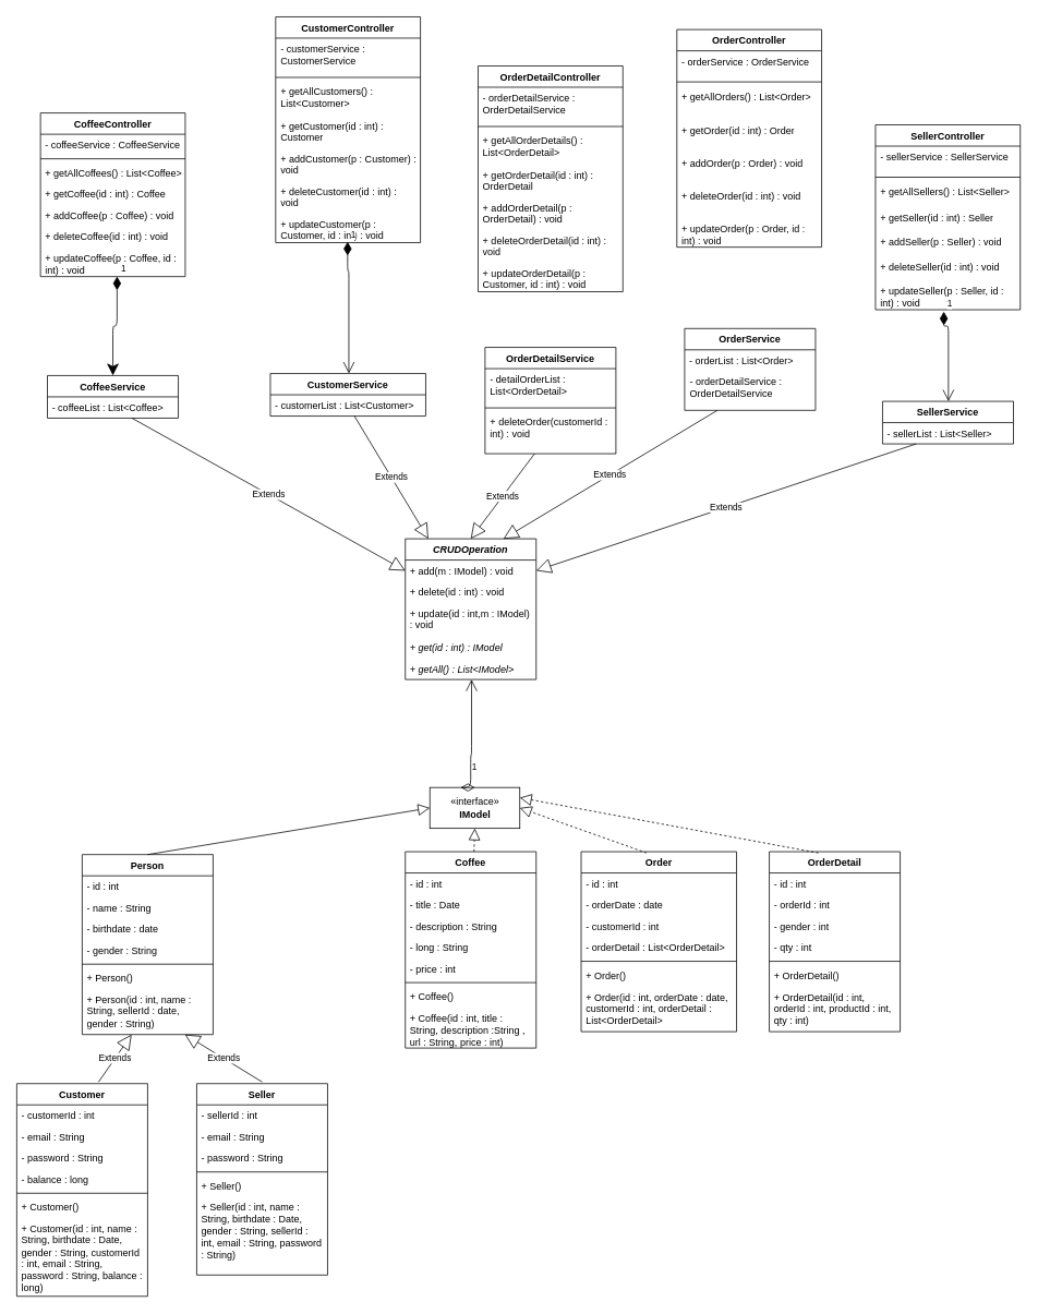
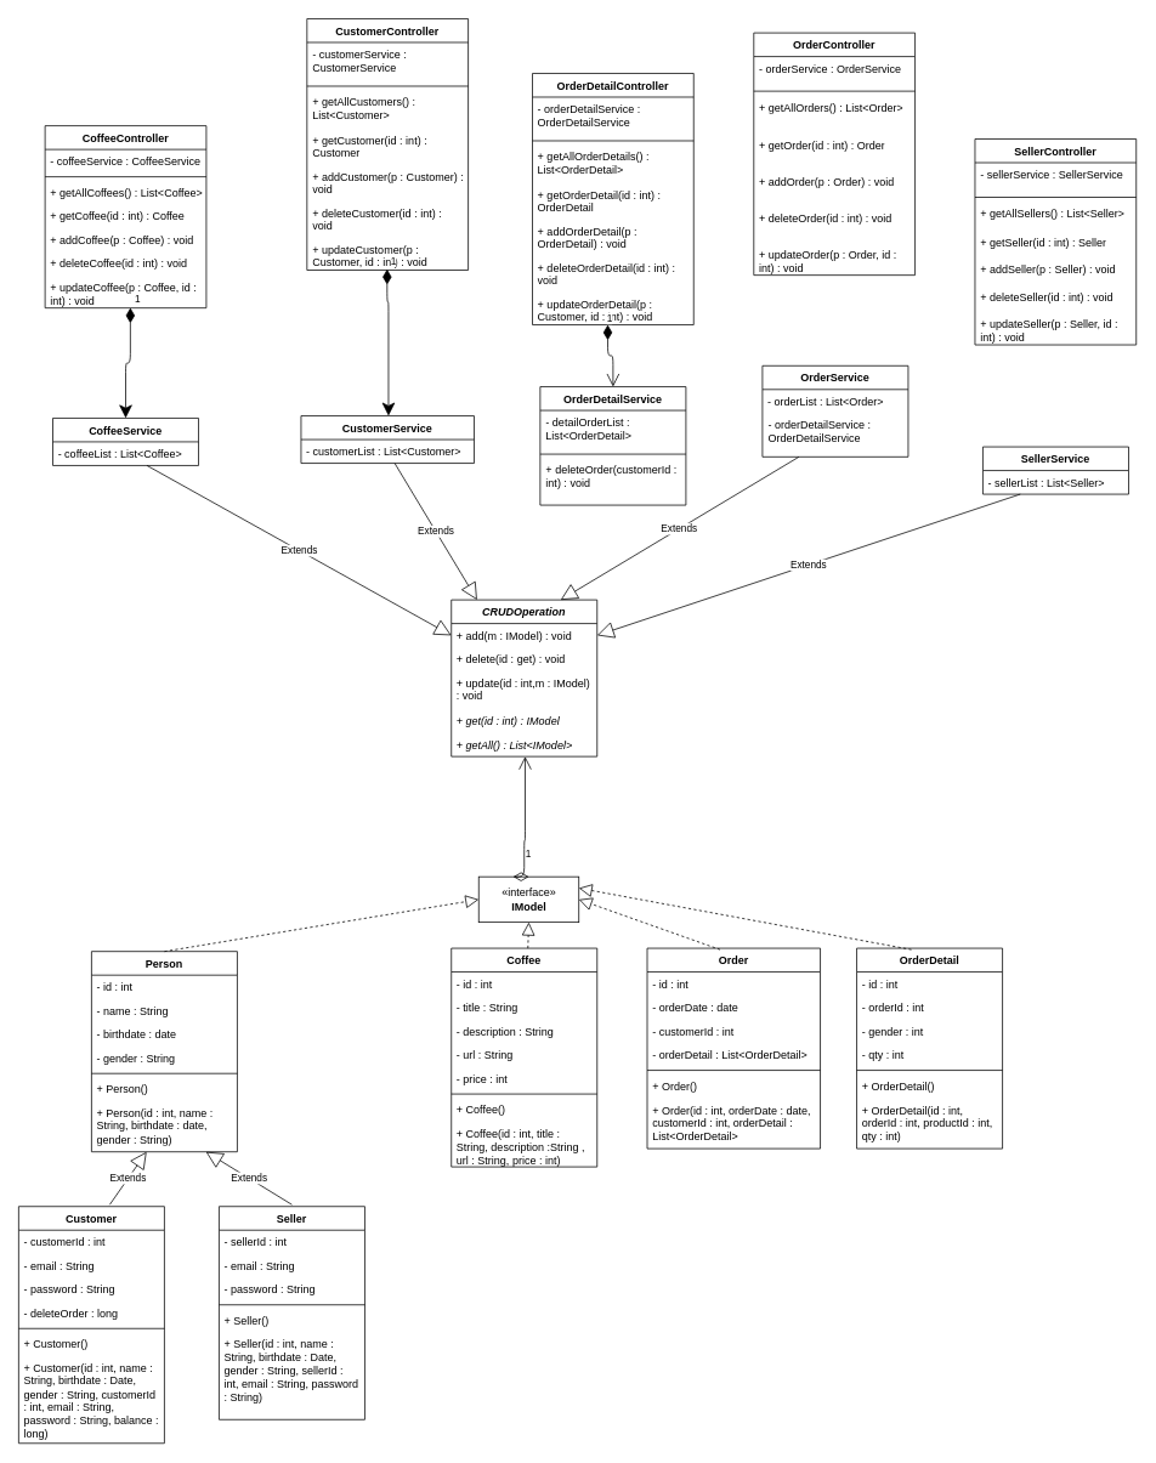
+ <mxCell id="122" value="1" style="endArrow=open;html=1;endSize=12;startArrow=diamondThin;startSize=14;startFill=1;edgeStyle=orthogonalEdgeStyle;align=left;verticalAlign=bottom;entryX=0.5;entryY=0;entryDx=0;entryDy=0;exitX=0.467;exitY=1;exitDx=0;exitDy=0;exitPerimeter=0;" parent="1" source="99" target="67" edge="1"><mxGeometry x="-0.955" y="-3" relative="1" as="geometry"><mxPoint x="600" y="382" as="sourcePoint" /><mxPoint x="650" y="382" as="targetPoint" /><Array as="points" /><mxPoint as="offset" /></mxGeometry></mxCell>
- <mxCell id="124" value="1" style="endArrow=open;html=1;endSize=12;startArrow=diamondThin;startSize=14;startFill=1;edgeStyle=orthogonalEdgeStyle;align=left;verticalAlign=bottom;exitX=0.472;exitY=1.065;exitDx=0;exitDy=0;exitPerimeter=0;" edge="1" parent="1" source="115" target="74"><mxGeometry x="-1" y="3" relative="1" as="geometry"><mxPoint x="1080" y="442" as="sourcePoint" /><mxPoint x="1240" y="442" as="targetPoint" /><Array as="points"><mxPoint x="1159" y="398" /></Array></mxGeometry></mxCell>
- <mxCell id="125" value="1" style="endArrow=open;html=1;endSize=12;startArrow=diamondThin;startSize=14;startFill=1;edgeStyle=orthogonalEdgeStyle;align=left;verticalAlign=bottom;exitX=0.497;exitY=0.972;exitDx=0;exitDy=0;exitPerimeter=0;" edge="1" parent="1" source="91" target="65"><mxGeometry x="-1" y="3" relative="1" as="geometry"><mxPoint x="330" y="372" as="sourcePoint" /><mxPoint x="490" y="372" as="targetPoint" /><Array as="points"><mxPoint x="426" y="331" /></Array></mxGeometry></mxCell>
+ <mxCell id="125" value="1" style="endArrow=classic;html=1;endSize=12;startArrow=diamondThin;startSize=14;startFill=1;edgeStyle=orthogonalEdgeStyle;align=left;verticalAlign=bottom;exitX=0.497;exitY=0.972;exitDx=0;exitDy=0;exitPerimeter=0;" edge="1" parent="1" source="91" target="65"><mxGeometry x="-1" y="3" relative="1" as="geometry"><mxPoint x="330" y="372" as="sourcePoint" /><mxPoint x="490" y="372" as="targetPoint" /><Array as="points"><mxPoint x="426" y="331" /></Array></mxGeometry></mxCell>
- <mxCell id="118" value="Extends" style="endArrow=block;endSize=16;endFill=0;html=1;entryX=0.5;entryY=0;entryDx=0;entryDy=0;" parent="1" source="70" target="57" edge="1"><mxGeometry width="160" relative="1" as="geometry"><mxPoint x="810" y="702" as="sourcePoint" /><mxPoint x="970" y="702" as="targetPoint" /></mxGeometry></mxCell>
- <mxCell id="59" value="+ delete(id : int) : void" style="text;strokeColor=none;fillColor=none;align=left;verticalAlign=top;spacingLeft=4;spacingRight=4;overflow=hidden;rotatable=0;points=[[0,0.5],[1,0.5]];portConstraint=eastwest;" parent="57" vertex="1"><mxGeometry y="52" width="160" height="26" as="geometry" /></mxCell>
+ <mxCell id="59" value="+ delete(id : get) : void" style="text;strokeColor=none;fillColor=none;align=left;verticalAlign=top;spacingLeft=4;spacingRight=4;overflow=hidden;rotatable=0;points=[[0,0.5],[1,0.5]];portConstraint=eastwest;" parent="57" vertex="1"><mxGeometry y="52" width="160" height="26" as="geometry" /></mxCell>
- <mxCell id="55" value="" style="endArrow=block;dashed=0;endFill=0;endSize=12;html=1;exitX=0.5;exitY=0;exitDx=0;exitDy=0;entryX=0;entryY=0.5;entryDx=0;entryDy=0;" parent="1" source="39" target="20" edge="1"><mxGeometry width="160" relative="1" as="geometry"><mxPoint x="270" y="982" as="sourcePoint" /><mxPoint x="430" y="982" as="targetPoint" /></mxGeometry></mxCell>
+ <mxCell id="55" value="" style="endArrow=block;dashed=1;endFill=0;endSize=12;html=1;exitX=0.5;exitY=0;exitDx=0;exitDy=0;entryX=0;entryY=0.5;entryDx=0;entryDy=0;" parent="1" source="39" target="20" edge="1"><mxGeometry width="160" relative="1" as="geometry"><mxPoint x="270" y="982" as="sourcePoint" /><mxPoint x="430" y="982" as="targetPoint" /></mxGeometry></mxCell>
- <mxCell id="4" value="- title : Date" style="text;strokeColor=none;fillColor=none;align=left;verticalAlign=top;spacingLeft=4;spacingRight=4;overflow=hidden;rotatable=0;points=[[0,0.5],[1,0.5]];portConstraint=eastwest;" parent="2" vertex="1"><mxGeometry y="52" width="160" height="26" as="geometry" /></mxCell>
+ <mxCell id="4" value="- title : String" style="text;strokeColor=none;fillColor=none;align=left;verticalAlign=top;spacingLeft=4;spacingRight=4;overflow=hidden;rotatable=0;points=[[0,0.5],[1,0.5]];portConstraint=eastwest;" parent="2" vertex="1"><mxGeometry y="52" width="160" height="26" as="geometry" /></mxCell>
- <mxCell id="6" value="- long : String" style="text;strokeColor=none;fillColor=none;align=left;verticalAlign=top;spacingLeft=4;spacingRight=4;overflow=hidden;rotatable=0;points=[[0,0.5],[1,0.5]];portConstraint=eastwest;" parent="2" vertex="1"><mxGeometry y="104" width="160" height="26" as="geometry" /></mxCell>
+ <mxCell id="6" value="- url : String" style="text;strokeColor=none;fillColor=none;align=left;verticalAlign=top;spacingLeft=4;spacingRight=4;overflow=hidden;rotatable=0;points=[[0,0.5],[1,0.5]];portConstraint=eastwest;" parent="2" vertex="1"><mxGeometry y="104" width="160" height="26" as="geometry" /></mxCell>
- <mxCell id="46" value="+ Person(id : int, name : String, sellerId : date, gender : String)" style="text;strokeColor=none;fillColor=none;align=left;verticalAlign=top;spacingLeft=4;spacingRight=4;overflow=hidden;rotatable=0;points=[[0,0.5],[1,0.5]];portConstraint=eastwest;whiteSpace=wrap;" parent="39" vertex="1"><mxGeometry y="164" width="160" height="56" as="geometry" /></mxCell>
+ <mxCell id="46" value="+ Person(id : int, name : String, birthdate : date, gender : String)" style="text;strokeColor=none;fillColor=none;align=left;verticalAlign=top;spacingLeft=4;spacingRight=4;overflow=hidden;rotatable=0;points=[[0,0.5],[1,0.5]];portConstraint=eastwest;whiteSpace=wrap;" parent="39" vertex="1"><mxGeometry y="164" width="160" height="56" as="geometry" /></mxCell>
- <mxCell id="15" value="- balance : long" style="text;strokeColor=none;fillColor=none;align=left;verticalAlign=top;spacingLeft=4;spacingRight=4;overflow=hidden;rotatable=0;points=[[0,0.5],[1,0.5]];portConstraint=eastwest;" parent="11" vertex="1"><mxGeometry y="104" width="160" height="26" as="geometry" /></mxCell>
+ <mxCell id="15" value="- deleteOrder : long" style="text;strokeColor=none;fillColor=none;align=left;verticalAlign=top;spacingLeft=4;spacingRight=4;overflow=hidden;rotatable=0;points=[[0,0.5],[1,0.5]];portConstraint=eastwest;" parent="11" vertex="1"><mxGeometry y="104" width="160" height="26" as="geometry" /></mxCell>
